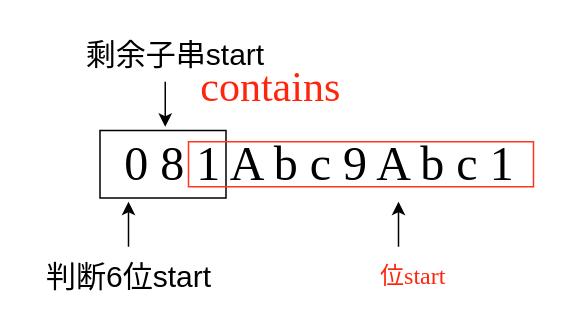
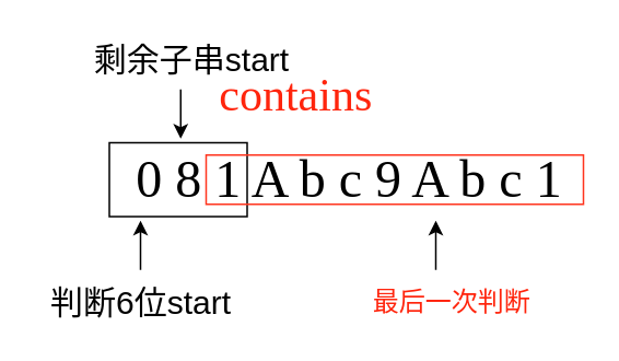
- <mxCell id="12" value="位start" style="text;html=1;strokeColor=none;fillColor=none;align=center;verticalAlign=middle;whiteSpace=wrap;rounded=0;fontFamily=Times New Roman;fontSize=16;fontColor=#FF250D;" vertex="1" parent="1"><mxGeometry x="215" y="173" width="120" height="20" as="geometry" /></mxCell>
+ <mxCell id="12" value="最后一次判断" style="text;html=1;strokeColor=none;fillColor=none;align=center;verticalAlign=middle;whiteSpace=wrap;rounded=0;fontFamily=Times New Roman;fontSize=16;fontColor=#FF250D;" vertex="1" parent="1"><mxGeometry x="215" y="173" width="120" height="20" as="geometry" /></mxCell>
